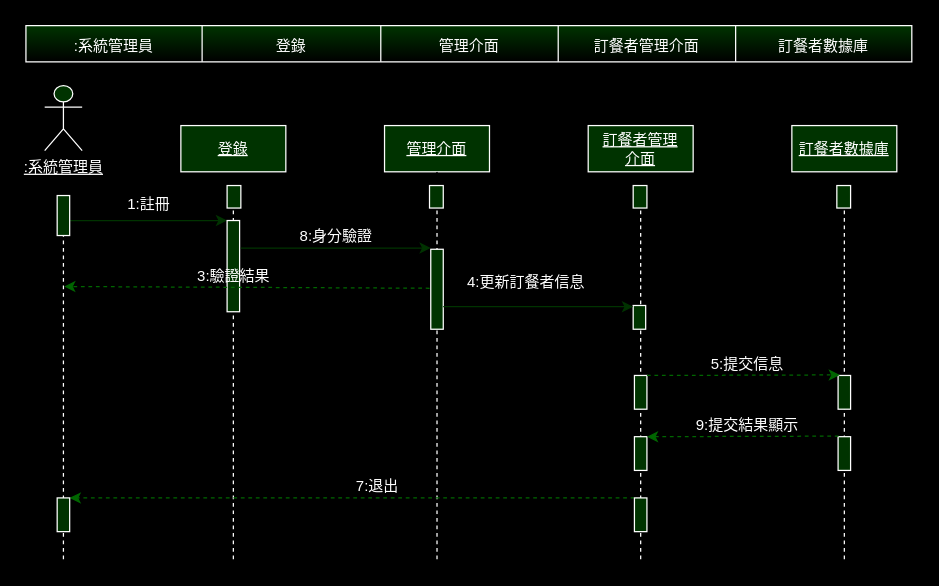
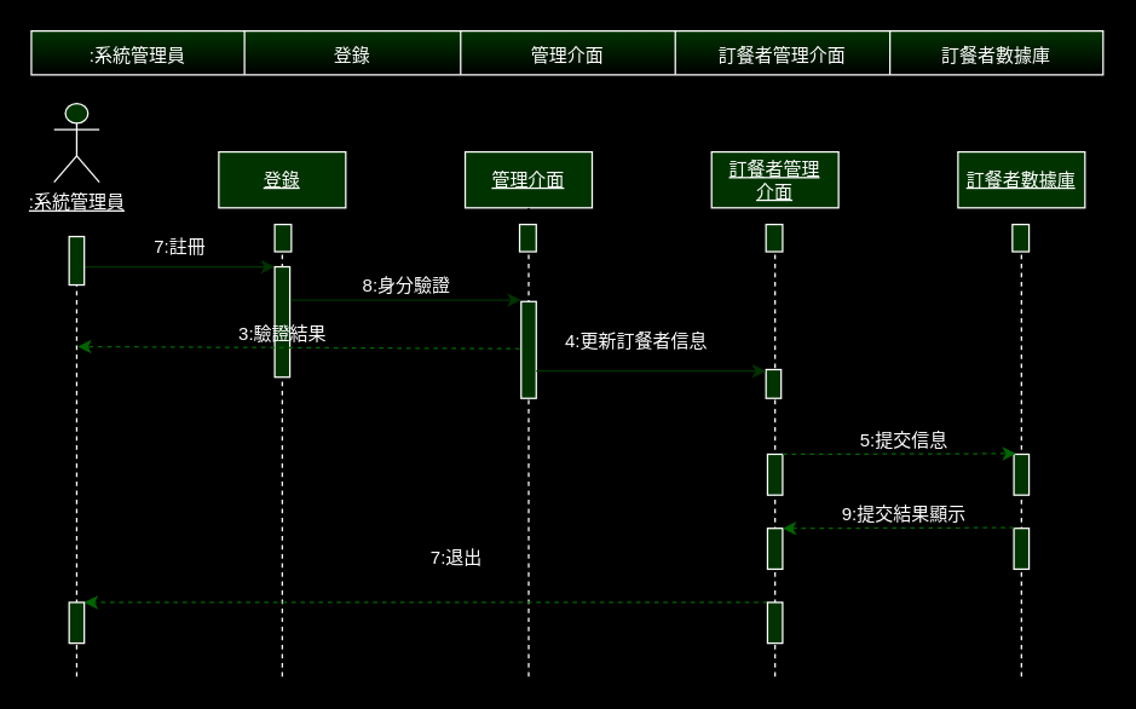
- <mxCell id="15" value="1:註冊" style="text;html=1;align=center;verticalAlign=middle;resizable=0;points=[];autosize=1;strokeColor=none;fillColor=none;fontColor=#FFFFFF;labelBackgroundColor=none;" vertex="1" parent="1"><mxGeometry x="92" y="150" width="52" height="26" as="geometry" /></mxCell>
+ <mxCell id="15" value="7:註冊" style="text;html=1;align=center;verticalAlign=middle;resizable=0;points=[];autosize=1;strokeColor=none;fillColor=none;fontColor=#FFFFFF;labelBackgroundColor=none;" vertex="1" parent="1"><mxGeometry x="92" y="150" width="52" height="26" as="geometry" /></mxCell>
- <mxCell id="25" value="7:退出" style="text;html=1;align=center;verticalAlign=middle;resizable=0;points=[];autosize=1;strokeColor=none;fillColor=none;fontColor=#FFFFFF;labelBackgroundColor=none;" vertex="1" parent="1"><mxGeometry x="275" y="376" width="52" height="26" as="geometry" /></mxCell>
+ <mxCell id="25" value="7:退出" style="text;html=1;align=center;verticalAlign=middle;resizable=0;points=[];autosize=1;strokeColor=none;fillColor=none;fontColor=#FFFFFF;labelBackgroundColor=none;" vertex="1" parent="1"><mxGeometry x="275" y="356" width="52" height="26" as="geometry" /></mxCell>
